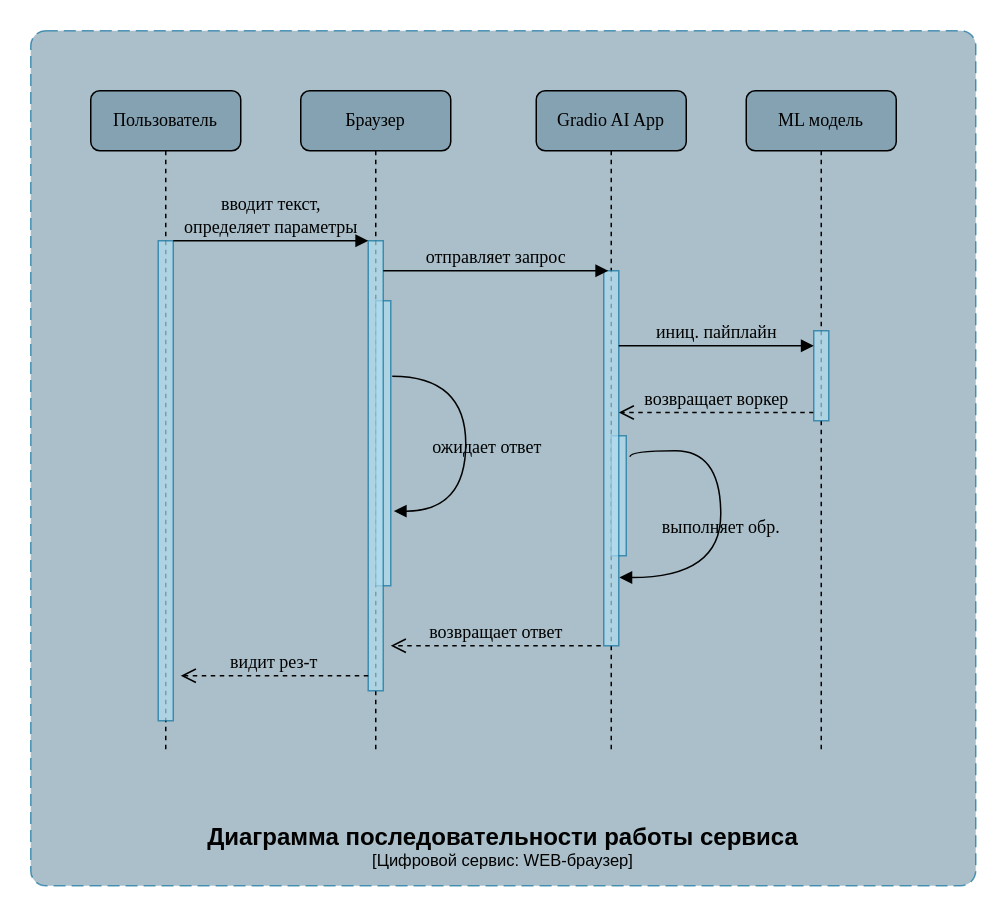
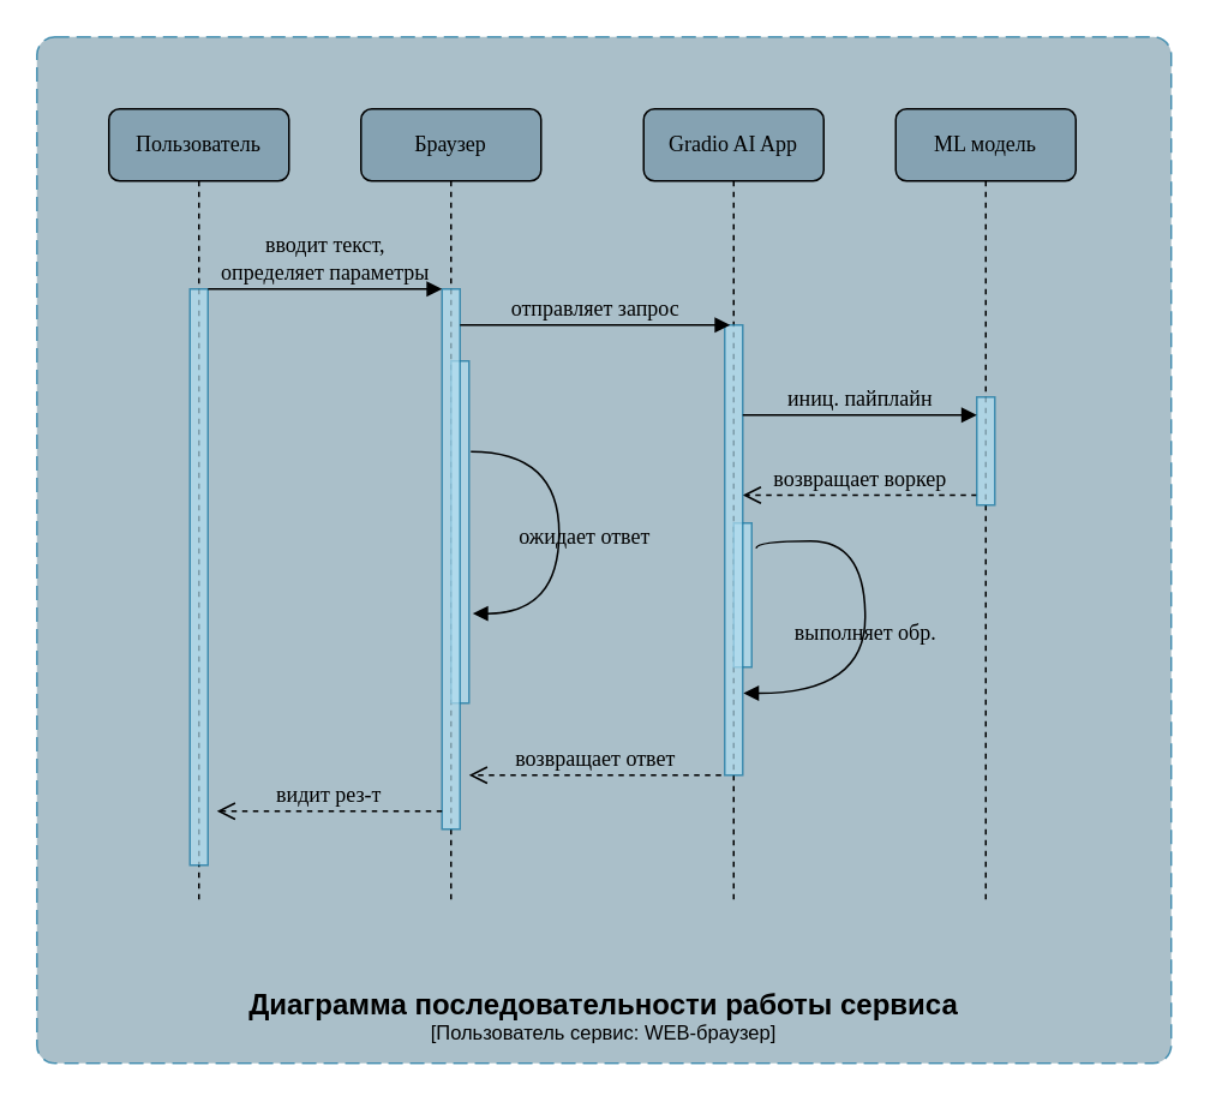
- <mxCell id="2" value="&lt;font style=&quot;font-size: 16px&quot;&gt;&lt;b&gt;&lt;div style=&quot;&quot;&gt;Диаграмма последовательности работы сервиса&lt;/div&gt;&lt;/b&gt;&lt;/font&gt;&lt;div style=&quot;&quot;&gt;[Цифровой сервис: WEB-браузер]&lt;/div&gt;" style="rounded=1;fontSize=11;whiteSpace=wrap;html=1;dashed=1;arcSize=20;fillColor=#86a4b3;strokeColor=#10739e;labelBackgroundColor=none;align=center;verticalAlign=bottom;labelBorderColor=none;spacingTop=0;spacing=10;dashPattern=8 4;metaEdit=1;rotatable=0;perimeter=rectanglePerimeter;noLabel=0;labelPadding=0;allowArrows=0;connectable=0;expand=0;recursiveResize=0;editable=1;pointerEvents=0;absoluteArcSize=1;points=[[0.25,0,0],[0.5,0,0],[0.75,0,0],[1,0.25,0],[1,0.5,0],[1,0.75,0],[0.75,1,0],[0.5,1,0],[0.25,1,0],[0,0.75,0],[0,0.5,0],[0,0.25,0]];opacity=70;" parent="1" vertex="1"><mxGeometry x="20" y="20" width="630" height="570" as="geometry" /></mxCell>
+ <mxCell id="2" value="&lt;font style=&quot;font-size: 16px&quot;&gt;&lt;b&gt;&lt;div style=&quot;&quot;&gt;Диаграмма последовательности работы сервиса&lt;/div&gt;&lt;/b&gt;&lt;/font&gt;&lt;div style=&quot;&quot;&gt;[Пользователь сервис: WEB-браузер]&lt;/div&gt;" style="rounded=1;fontSize=11;whiteSpace=wrap;html=1;dashed=1;arcSize=20;fillColor=#86a4b3;strokeColor=#10739e;labelBackgroundColor=none;align=center;verticalAlign=bottom;labelBorderColor=none;spacingTop=0;spacing=10;dashPattern=8 4;metaEdit=1;rotatable=0;perimeter=rectanglePerimeter;noLabel=0;labelPadding=0;allowArrows=0;connectable=0;expand=0;recursiveResize=0;editable=1;pointerEvents=0;absoluteArcSize=1;points=[[0.25,0,0],[0.5,0,0],[0.75,0,0],[1,0.25,0],[1,0.5,0],[1,0.75,0],[0.75,1,0],[0.5,1,0],[0.25,1,0],[0,0.75,0],[0,0.5,0],[0,0.25,0]];opacity=70;" parent="1" vertex="1"><mxGeometry x="20" y="20" width="630" height="570" as="geometry" /></mxCell>
